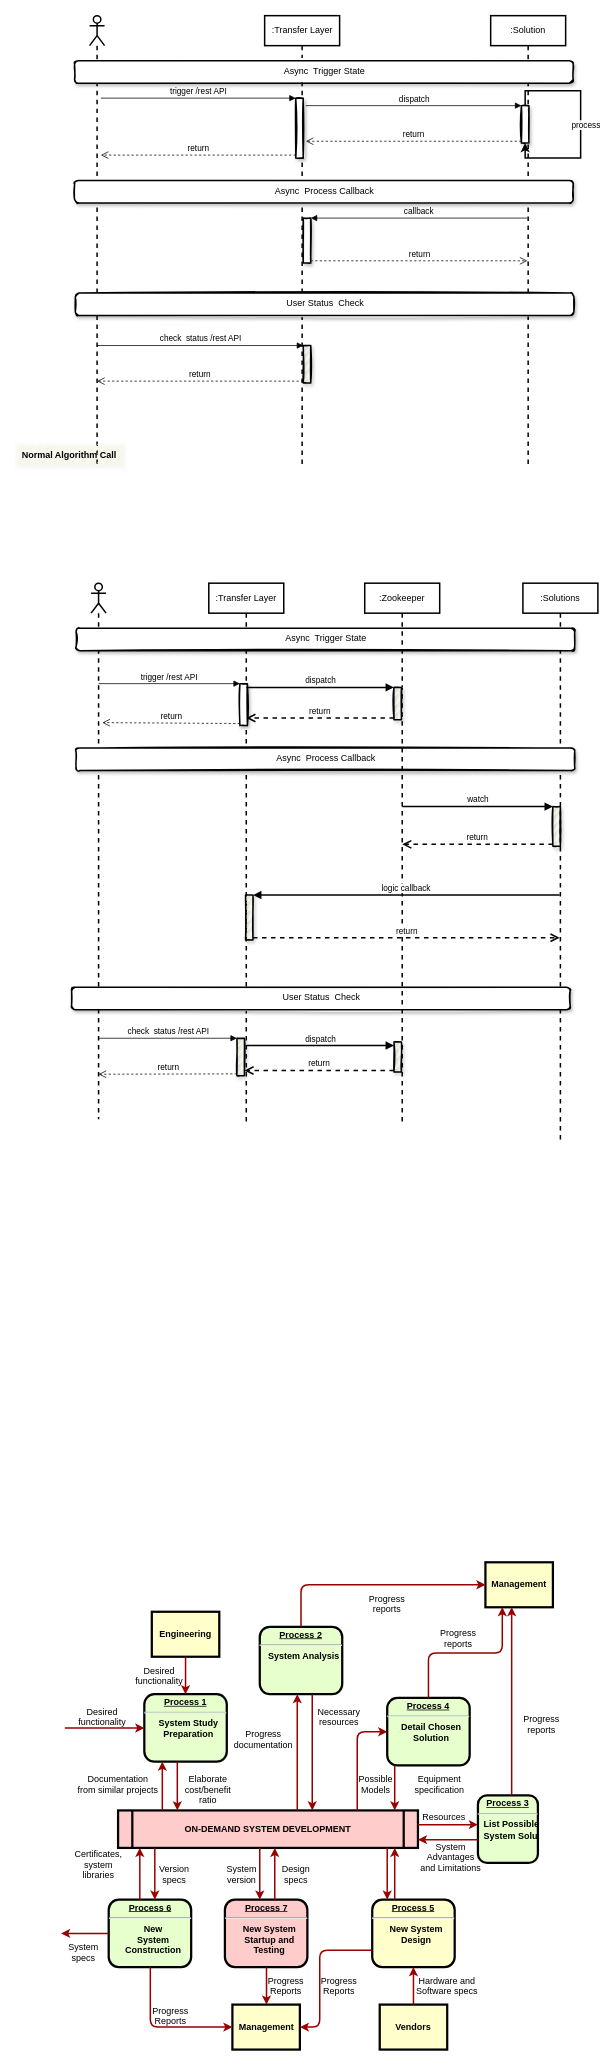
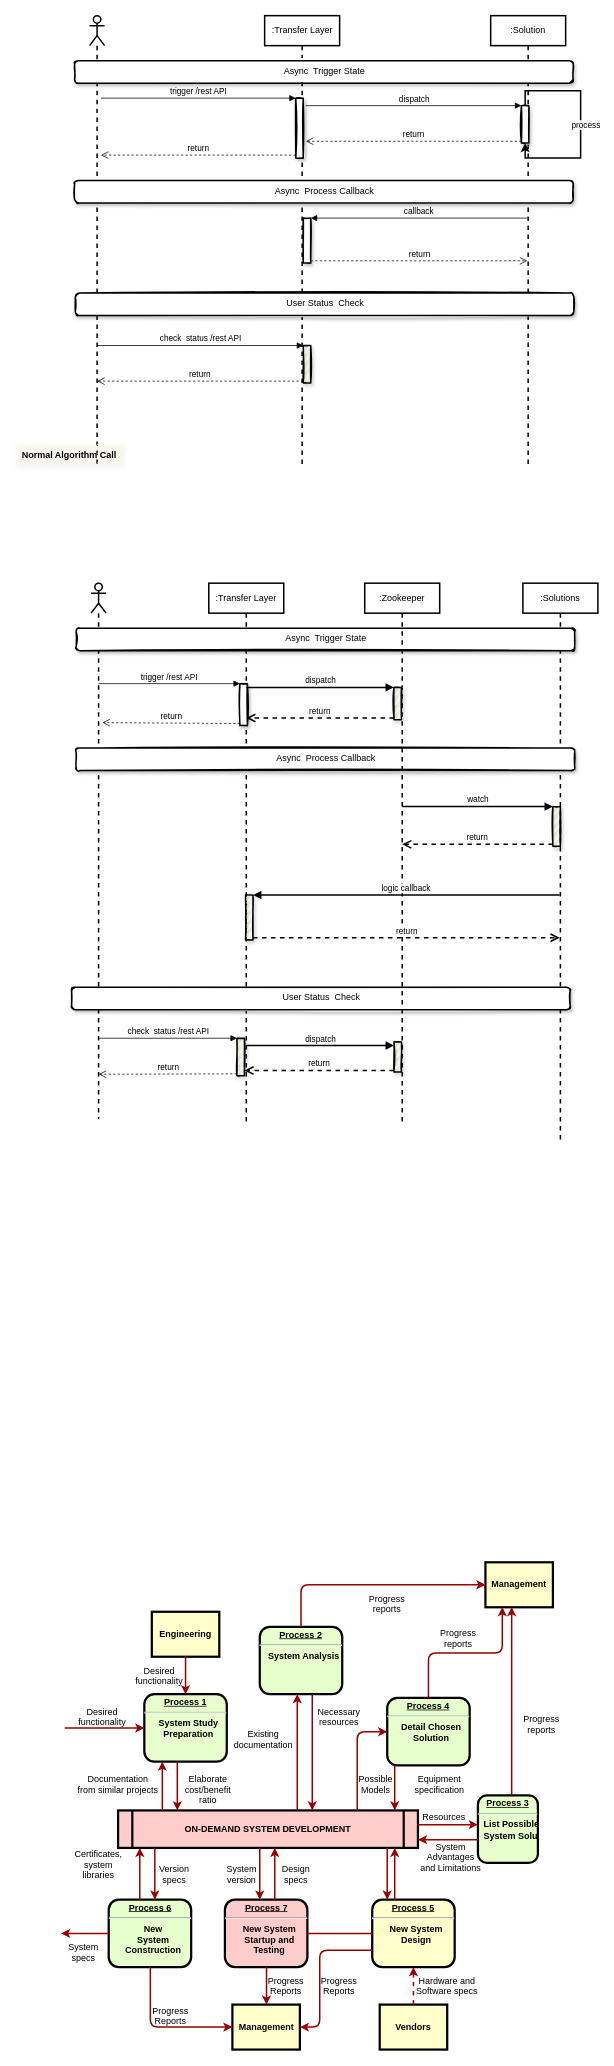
- <mxCell id="25" value="Progress&#10;documentation" style="text;spacingTop=-5;align=center" parent="1" vertex="1"><mxGeometry x="336" y="2304" width="30" height="20" as="geometry" /></mxCell>
+ <mxCell id="25" value="Existing&#10;documentation" style="text;spacingTop=-5;align=center" parent="1" vertex="1"><mxGeometry x="336" y="2304" width="30" height="20" as="geometry" /></mxCell>
+ <mxCell id="16" value="" style="endArrow=none;noEdgeStyle=1;strokeColor=#990000;strokeWidth=2" parent="1" source="8" target="15" edge="1"><mxGeometry relative="1" as="geometry"><mxPoint x="161.008" y="2504" as="sourcePoint" /><mxPoint x="356.328" y="2673" as="targetPoint" /></mxGeometry></mxCell>
- <mxCell id="43" value="" style="edgeStyle=elbowEdgeStyle;elbow=horizontal;strokeColor=#990000;strokeWidth=2" parent="1" source="12" target="8" edge="1"><mxGeometry width="100" height="100" relative="1" as="geometry"><mxPoint x="386" y="2723" as="sourcePoint" /><mxPoint x="486" y="2623" as="targetPoint" /></mxGeometry></mxCell>
+ <mxCell id="43" value="" style="edgeStyle=elbowEdgeStyle;elbow=horizontal;strokeColor=#990000;strokeWidth=2;dashed=1;" parent="1" source="12" target="8" edge="1"><mxGeometry width="100" height="100" relative="1" as="geometry"><mxPoint x="386" y="2723" as="sourcePoint" /><mxPoint x="486" y="2623" as="targetPoint" /></mxGeometry></mxCell>
